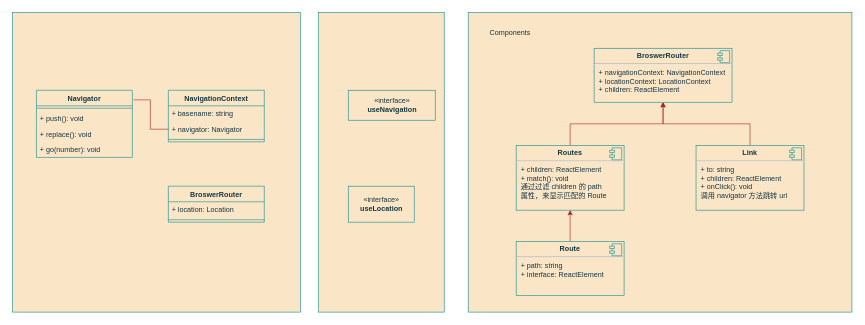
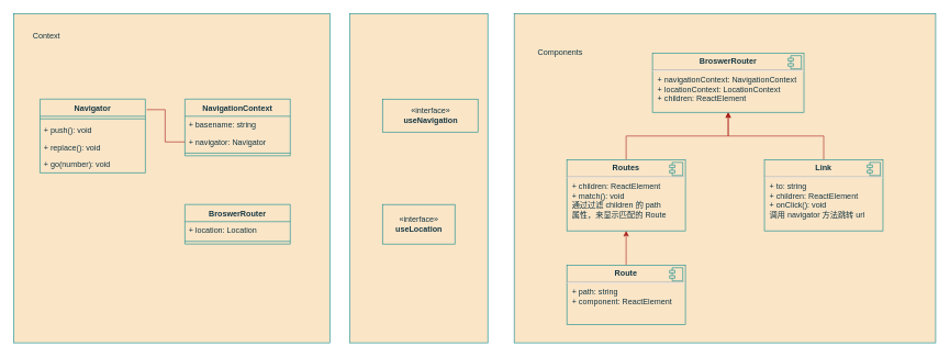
+ <mxCell id="31" value="Context" style="text;html=1;strokeColor=none;fillColor=none;align=center;verticalAlign=middle;whiteSpace=wrap;rounded=0;labelBackgroundColor=none;fontColor=#143642;" vertex="1" parent="1"><mxGeometry x="40" y="40" width="60" height="30" as="geometry" /></mxCell>
- <mxCell id="32" value="Components" style="text;html=1;strokeColor=none;fillColor=none;align=center;verticalAlign=middle;whiteSpace=wrap;rounded=0;labelBackgroundColor=none;fontColor=#143642;" vertex="1" parent="1"><mxGeometry x="820" y="40" width="60" height="30" as="geometry" /></mxCell>
+ <mxCell id="32" value="Components" style="text;html=1;strokeColor=none;fillColor=none;align=center;verticalAlign=middle;whiteSpace=wrap;rounded=0;labelBackgroundColor=none;fontColor=#143642;" vertex="1" parent="1"><mxGeometry x="820" y="65" width="60" height="30" as="geometry" /></mxCell>
- <mxCell id="27" value="&lt;p style=&quot;margin:0px;margin-top:6px;text-align:center;&quot;&gt;&lt;b&gt;Route&lt;/b&gt;&lt;/p&gt;&lt;hr&gt;&lt;p style=&quot;margin:0px;margin-left:8px;&quot;&gt;+ path: string&lt;/p&gt;&lt;p style=&quot;margin:0px;margin-left:8px;&quot;&gt;+ interface: ReactElement&lt;/p&gt;" style="align=left;overflow=fill;html=1;dropTarget=0;labelBackgroundColor=none;fillColor=#FAE5C7;strokeColor=#0F8B8D;fontColor=#143642;" vertex="1" parent="1"><mxGeometry x="860" y="402" width="180" height="90" as="geometry" /></mxCell>
+ <mxCell id="27" value="&lt;p style=&quot;margin:0px;margin-top:6px;text-align:center;&quot;&gt;&lt;b&gt;Route&lt;/b&gt;&lt;/p&gt;&lt;hr&gt;&lt;p style=&quot;margin:0px;margin-left:8px;&quot;&gt;+ path: string&lt;/p&gt;&lt;p style=&quot;margin:0px;margin-left:8px;&quot;&gt;+ component: ReactElement&lt;/p&gt;" style="align=left;overflow=fill;html=1;dropTarget=0;labelBackgroundColor=none;fillColor=#FAE5C7;strokeColor=#0F8B8D;fontColor=#143642;" vertex="1" parent="1"><mxGeometry x="860" y="402" width="180" height="90" as="geometry" /></mxCell>
